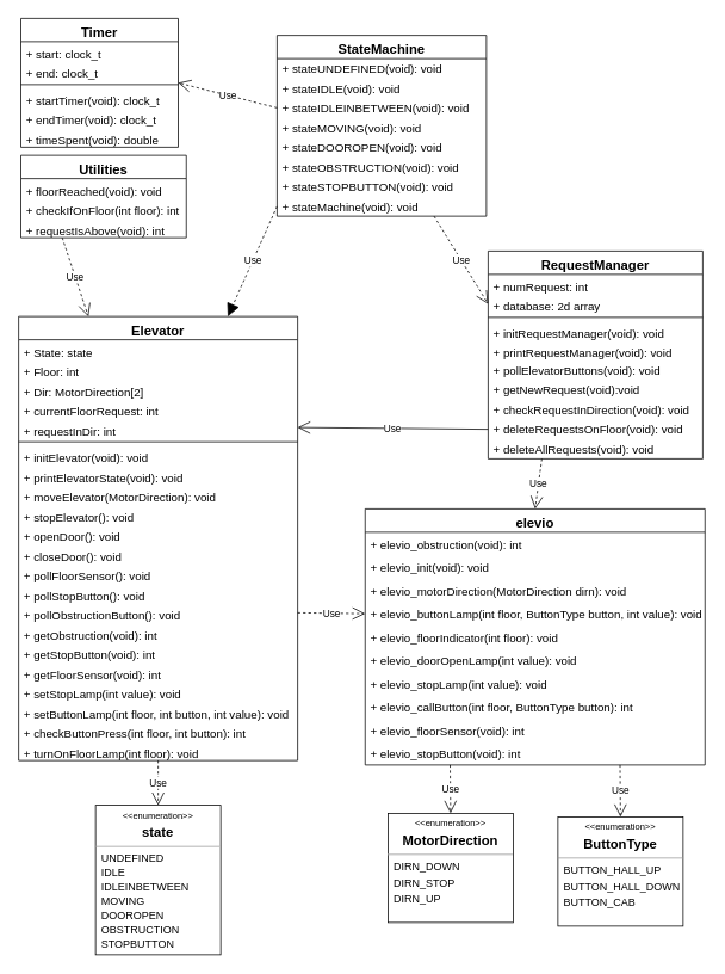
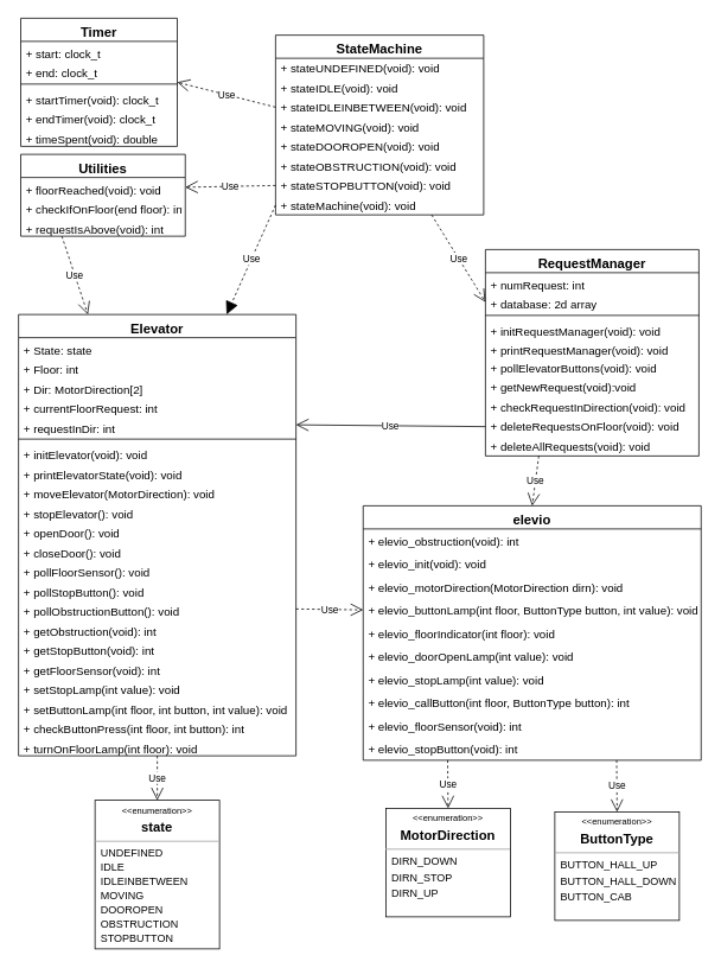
+ <mxCell id="70" value="Use" style="endArrow=open;endSize=12;dashed=1;html=1;rounded=0;entryX=1;entryY=0.5;entryDx=0;entryDy=0;exitX=0;exitY=0.5;exitDx=0;exitDy=0;" edge="1" parent="1" source="61" target="64"><mxGeometry width="160" relative="1" as="geometry"><mxPoint x="297" y="278" as="sourcePoint" /><mxPoint x="231.5" y="390" as="targetPoint" /></mxGeometry></mxCell>
- <mxCell id="65" value="+ checkIfOnFloor(int floor): int" style="text;strokeColor=none;fillColor=none;align=left;verticalAlign=top;spacingLeft=4;spacingRight=4;overflow=hidden;rotatable=0;points=[[0,0.5],[1,0.5]];portConstraint=eastwest;rounded=0;fontSize=13;" vertex="1" parent="63"><mxGeometry y="48" width="185" height="22" as="geometry" /></mxCell>
+ <mxCell id="65" value="+ checkIfOnFloor(end floor): int" style="text;strokeColor=none;fillColor=none;align=left;verticalAlign=top;spacingLeft=4;spacingRight=4;overflow=hidden;rotatable=0;points=[[0,0.5],[1,0.5]];portConstraint=eastwest;rounded=0;fontSize=13;" vertex="1" parent="63"><mxGeometry y="48" width="185" height="22" as="geometry" /></mxCell>
